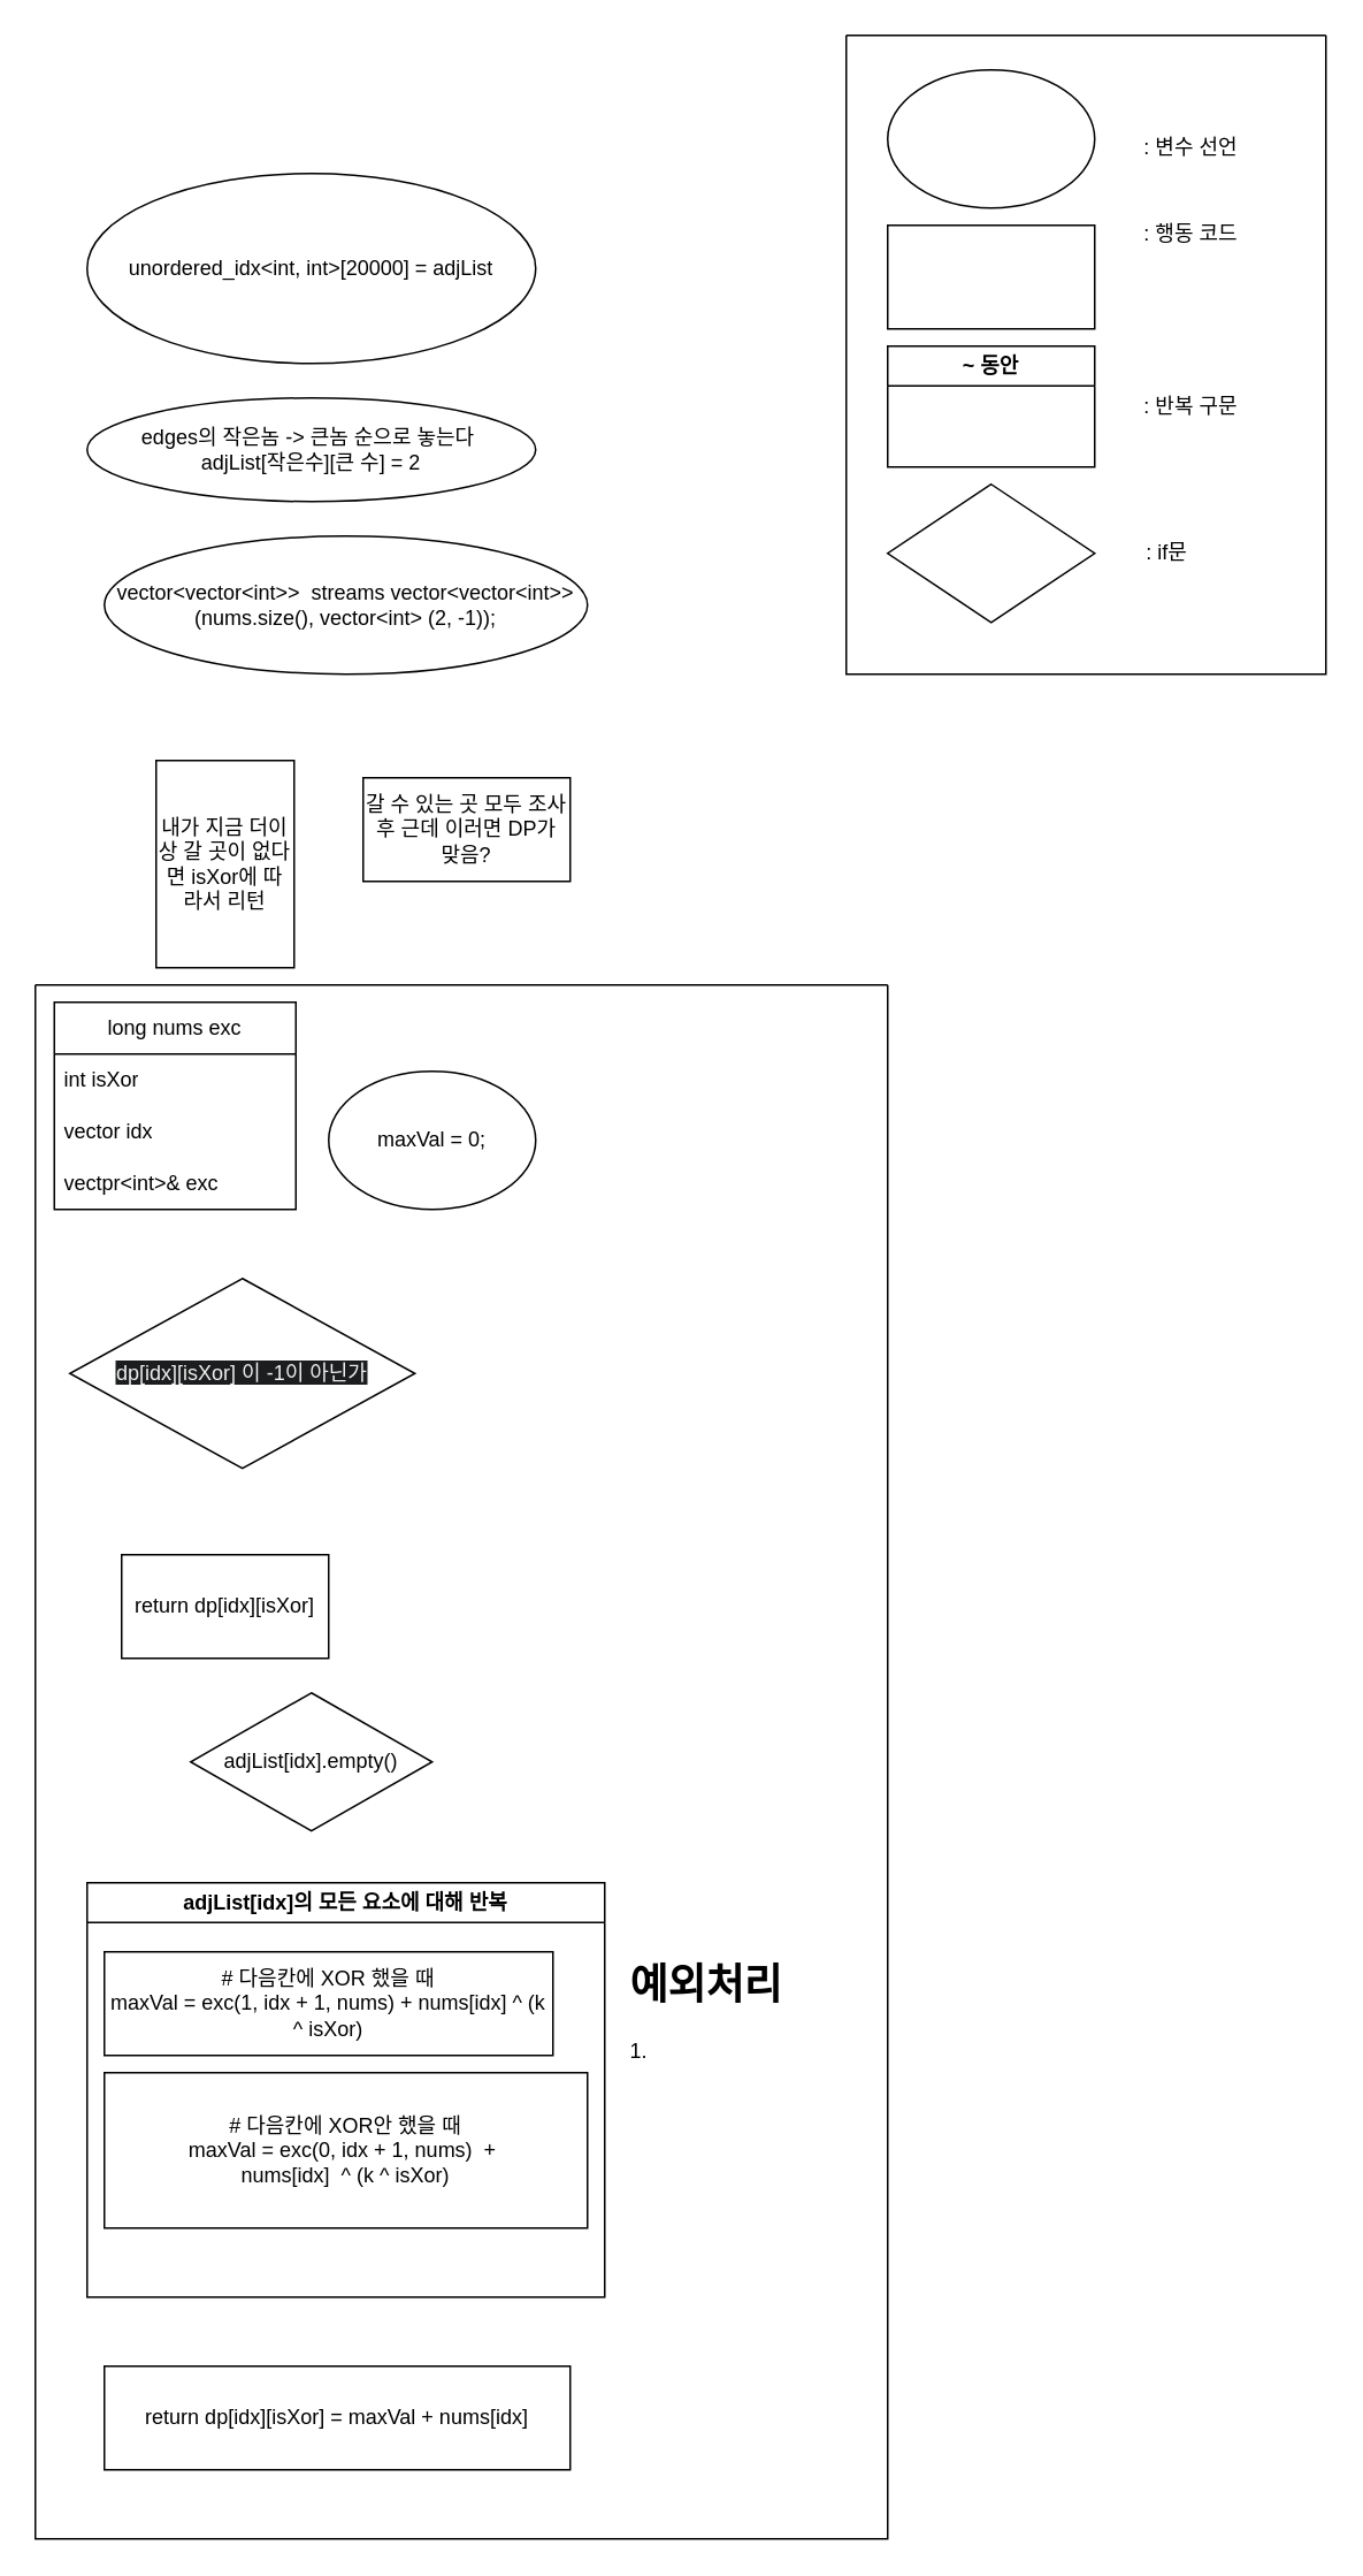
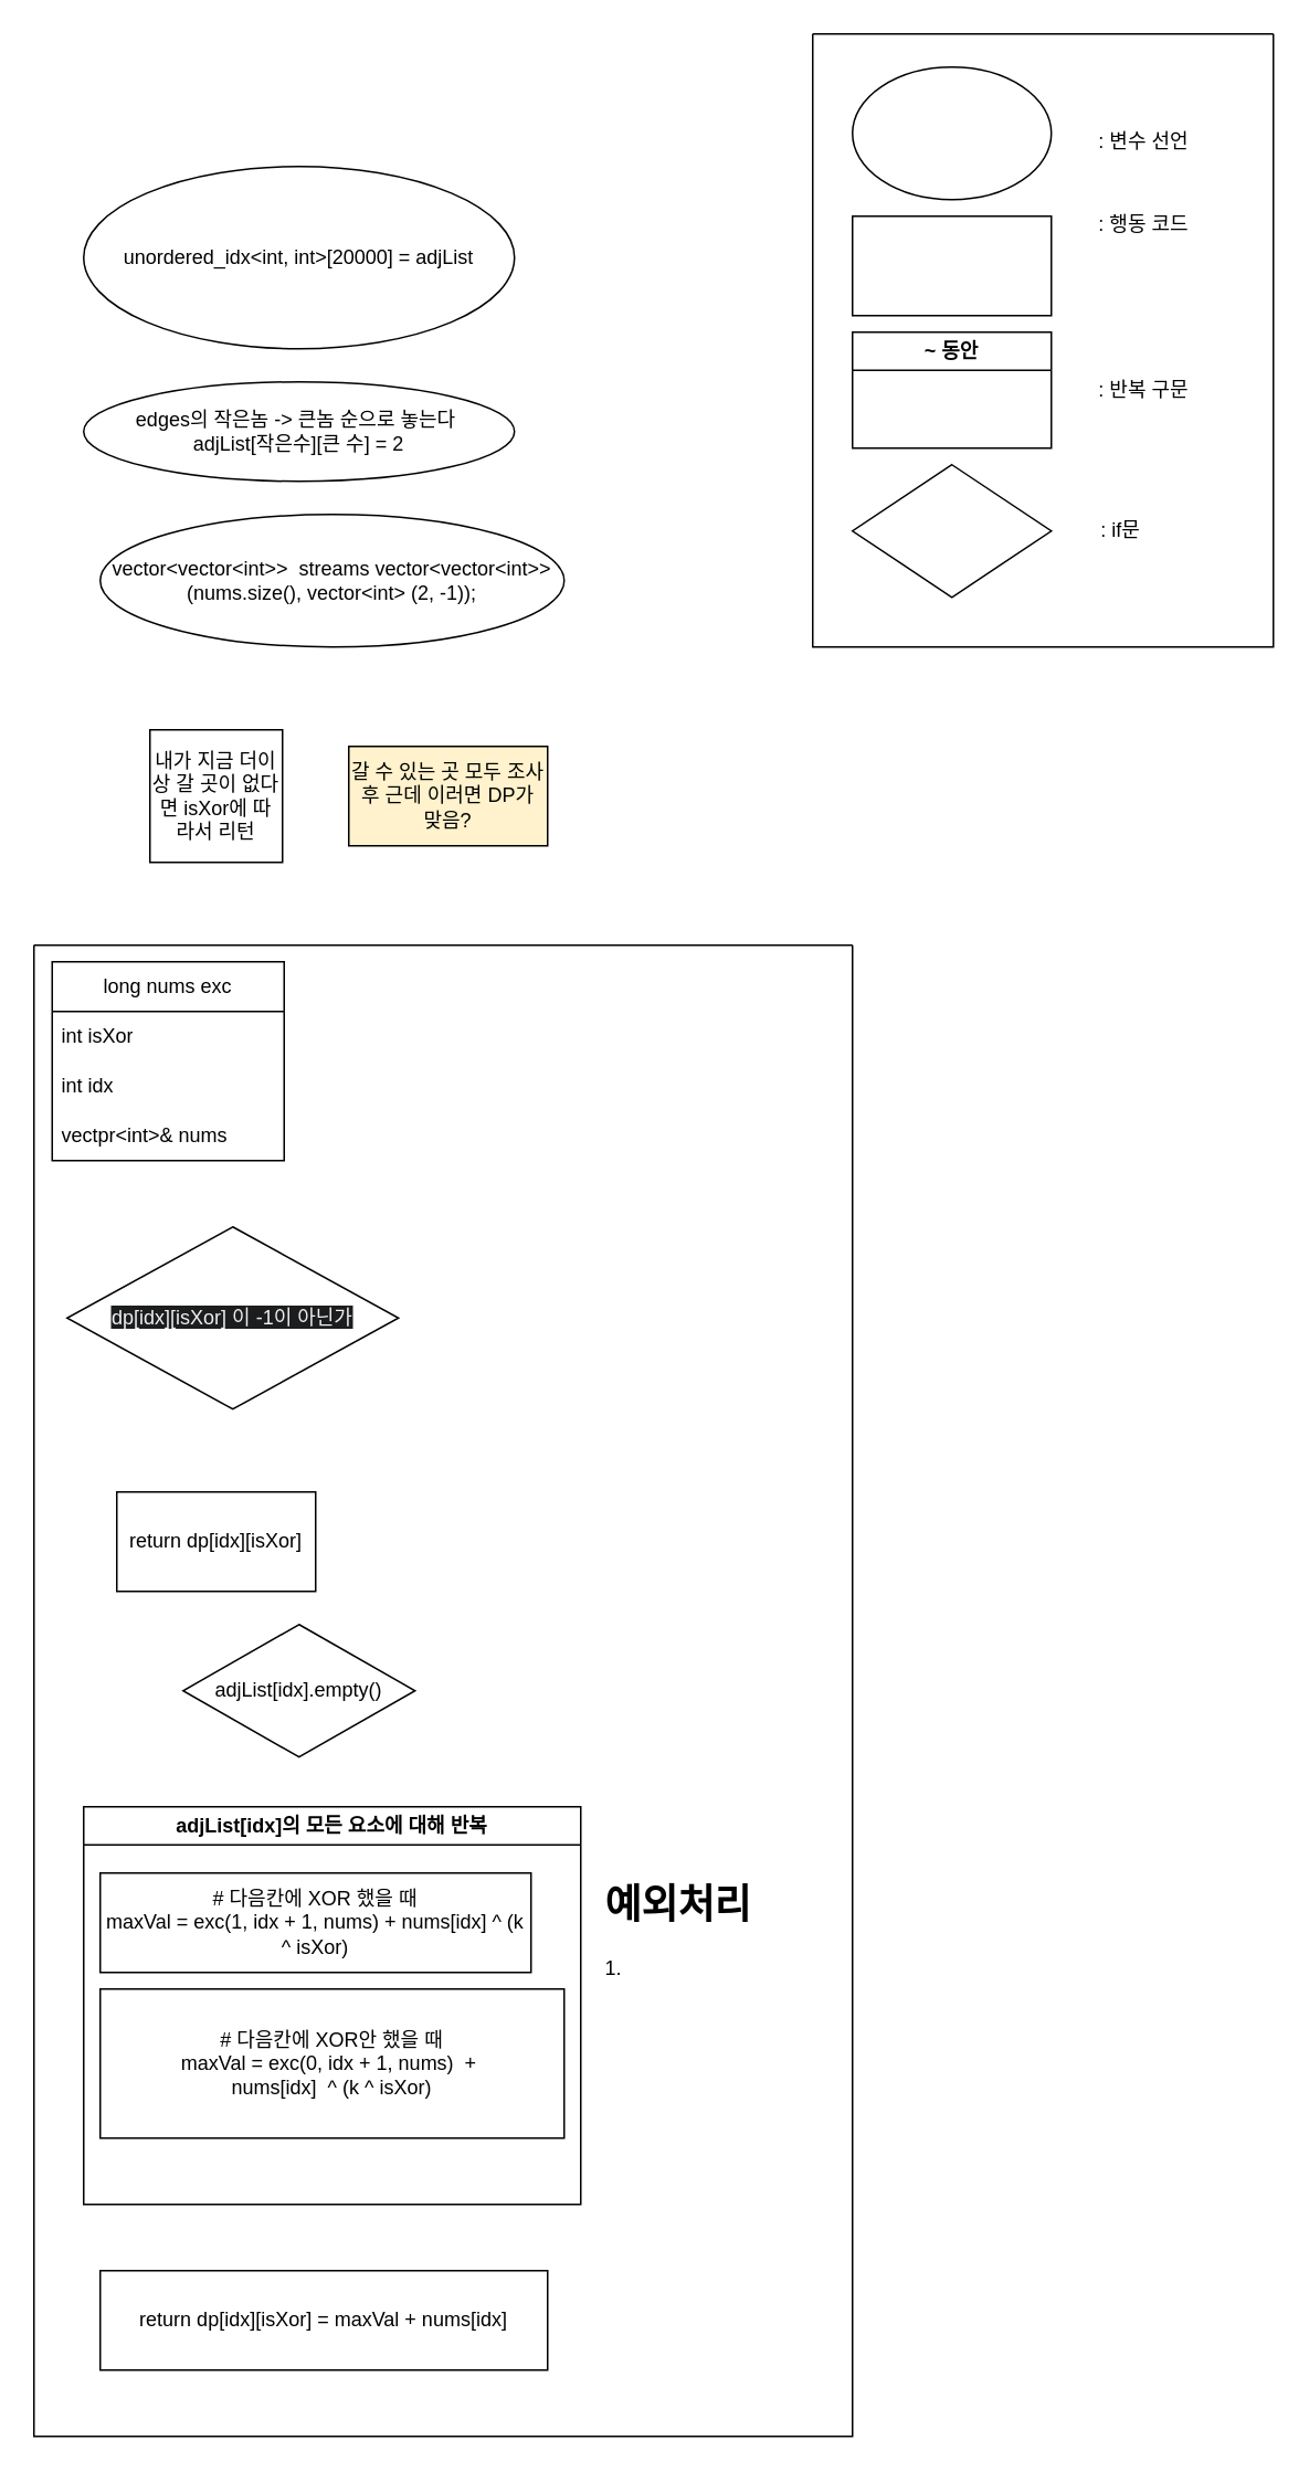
- <mxCell id="30" value="갈 수 있는 곳 모두 조사후 근데 이러면 DP가 맞음?" style="rounded=0;whiteSpace=wrap;html=1;" vertex="1" parent="1"><mxGeometry x="210" y="450" width="120" height="60" as="geometry" /></mxCell>
+ <mxCell id="30" value="갈 수 있는 곳 모두 조사후 근데 이러면 DP가 맞음?" style="rounded=0;whiteSpace=wrap;html=1;fillColor=#fff2cc;" vertex="1" parent="1"><mxGeometry x="210" y="450" width="120" height="60" as="geometry" /></mxCell>
- <mxCell id="29" value="내가 지금 더이상 갈 곳이 없다면 isXor에 따라서 리턴" style="whiteSpace=wrap;html=1;aspect=fixed;" vertex="1" parent="1"><mxGeometry x="90" y="440" width="80" height="120" as="geometry" /></mxCell>
+ <mxCell id="29" value="내가 지금 더이상 갈 곳이 없다면 isXor에 따라서 리턴" style="whiteSpace=wrap;html=1;aspect=fixed;" vertex="1" parent="1"><mxGeometry x="90" y="440" width="80" height="80" as="geometry" /></mxCell>
- <mxCell id="5" value="vector idx" style="text;strokeColor=none;fillColor=none;align=left;verticalAlign=middle;spacingLeft=4;spacingRight=4;overflow=hidden;points=[[0,0.5],[1,0.5]];portConstraint=eastwest;rotatable=0;whiteSpace=wrap;html=1;" vertex="1" parent="3"><mxGeometry y="60" width="140" height="30" as="geometry" /></mxCell>
+ <mxCell id="5" value="int idx" style="text;strokeColor=none;fillColor=none;align=left;verticalAlign=middle;spacingLeft=4;spacingRight=4;overflow=hidden;points=[[0,0.5],[1,0.5]];portConstraint=eastwest;rotatable=0;whiteSpace=wrap;html=1;" vertex="1" parent="3"><mxGeometry y="60" width="140" height="30" as="geometry" /></mxCell>
- <mxCell id="8" value="maxVal = 0;" style="ellipse;whiteSpace=wrap;html=1;" vertex="1" parent="2"><mxGeometry x="170" y="50" width="120" height="80" as="geometry" /></mxCell>
- <mxCell id="6" value="vectpr&amp;lt;int&amp;gt;&amp;amp; exc" style="text;strokeColor=none;fillColor=none;align=left;verticalAlign=middle;spacingLeft=4;spacingRight=4;overflow=hidden;points=[[0,0.5],[1,0.5]];portConstraint=eastwest;rotatable=0;whiteSpace=wrap;html=1;" vertex="1" parent="3"><mxGeometry y="90" width="140" height="30" as="geometry" /></mxCell>
+ <mxCell id="6" value="vectpr&amp;lt;int&amp;gt;&amp;amp; nums" style="text;strokeColor=none;fillColor=none;align=left;verticalAlign=middle;spacingLeft=4;spacingRight=4;overflow=hidden;points=[[0,0.5],[1,0.5]];portConstraint=eastwest;rotatable=0;whiteSpace=wrap;html=1;" vertex="1" parent="3"><mxGeometry y="90" width="140" height="30" as="geometry" /></mxCell>
